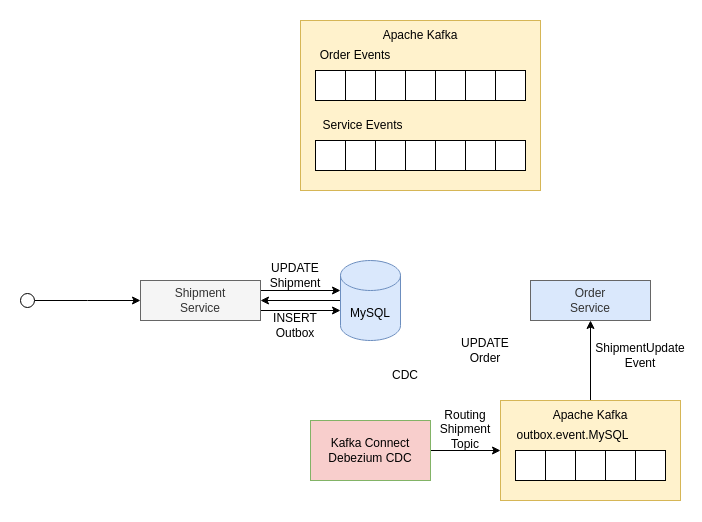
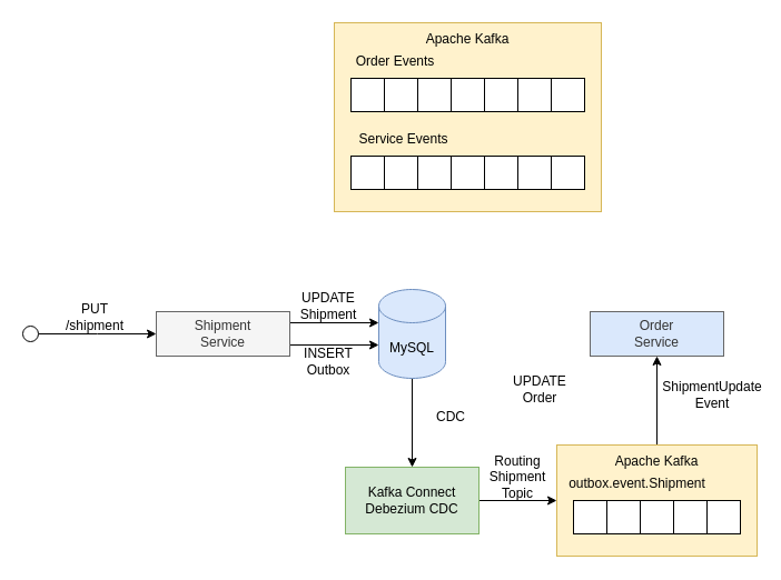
+ <mxCell id="43" value="PUT /shipment" style="text;html=1;align=center;verticalAlign=middle;whiteSpace=wrap;rounded=0;" parent="1" vertex="1"><mxGeometry x="50" y="270" width="70" height="30" as="geometry" /></mxCell>
- <mxCell id="7" style="edgeStyle=orthogonalEdgeStyle;rounded=0;orthogonalLoop=1;jettySize=auto;html=1;" parent="1" source="8" target="6" edge="1"><mxGeometry relative="1" as="geometry" /></mxCell>
+ <mxCell id="7" style="edgeStyle=orthogonalEdgeStyle;rounded=0;orthogonalLoop=1;jettySize=auto;html=1;entryX=0.5;entryY=0;entryDx=0;entryDy=0;" parent="1" source="8" target="10" edge="1"><mxGeometry relative="1" as="geometry" /></mxCell>
- <mxCell id="36" value="outbox.event.MySQL" style="text;html=1;align=center;verticalAlign=middle;whiteSpace=wrap;rounded=0;container=0;" parent="1" vertex="1"><mxGeometry x="515" y="420" width="115" height="30" as="geometry" /></mxCell>
+ <mxCell id="36" value="outbox.event.Shipment" style="text;html=1;align=center;verticalAlign=middle;whiteSpace=wrap;rounded=0;container=0;" parent="1" vertex="1"><mxGeometry x="515" y="420" width="115" height="30" as="geometry" /></mxCell>
- <mxCell id="10" value="Kafka Connect&lt;div&gt;Debezium CDC&lt;/div&gt;" style="rounded=0;whiteSpace=wrap;html=1;fillColor=#f8cecc;strokeColor=#82b366;" parent="1" vertex="1"><mxGeometry x="310" y="420" width="120" height="60" as="geometry" /></mxCell>
+ <mxCell id="10" value="Kafka Connect&lt;div&gt;Debezium CDC&lt;/div&gt;" style="rounded=0;whiteSpace=wrap;html=1;fillColor=#d5e8d4;strokeColor=#82b366;" parent="1" vertex="1"><mxGeometry x="310" y="420" width="120" height="60" as="geometry" /></mxCell>
